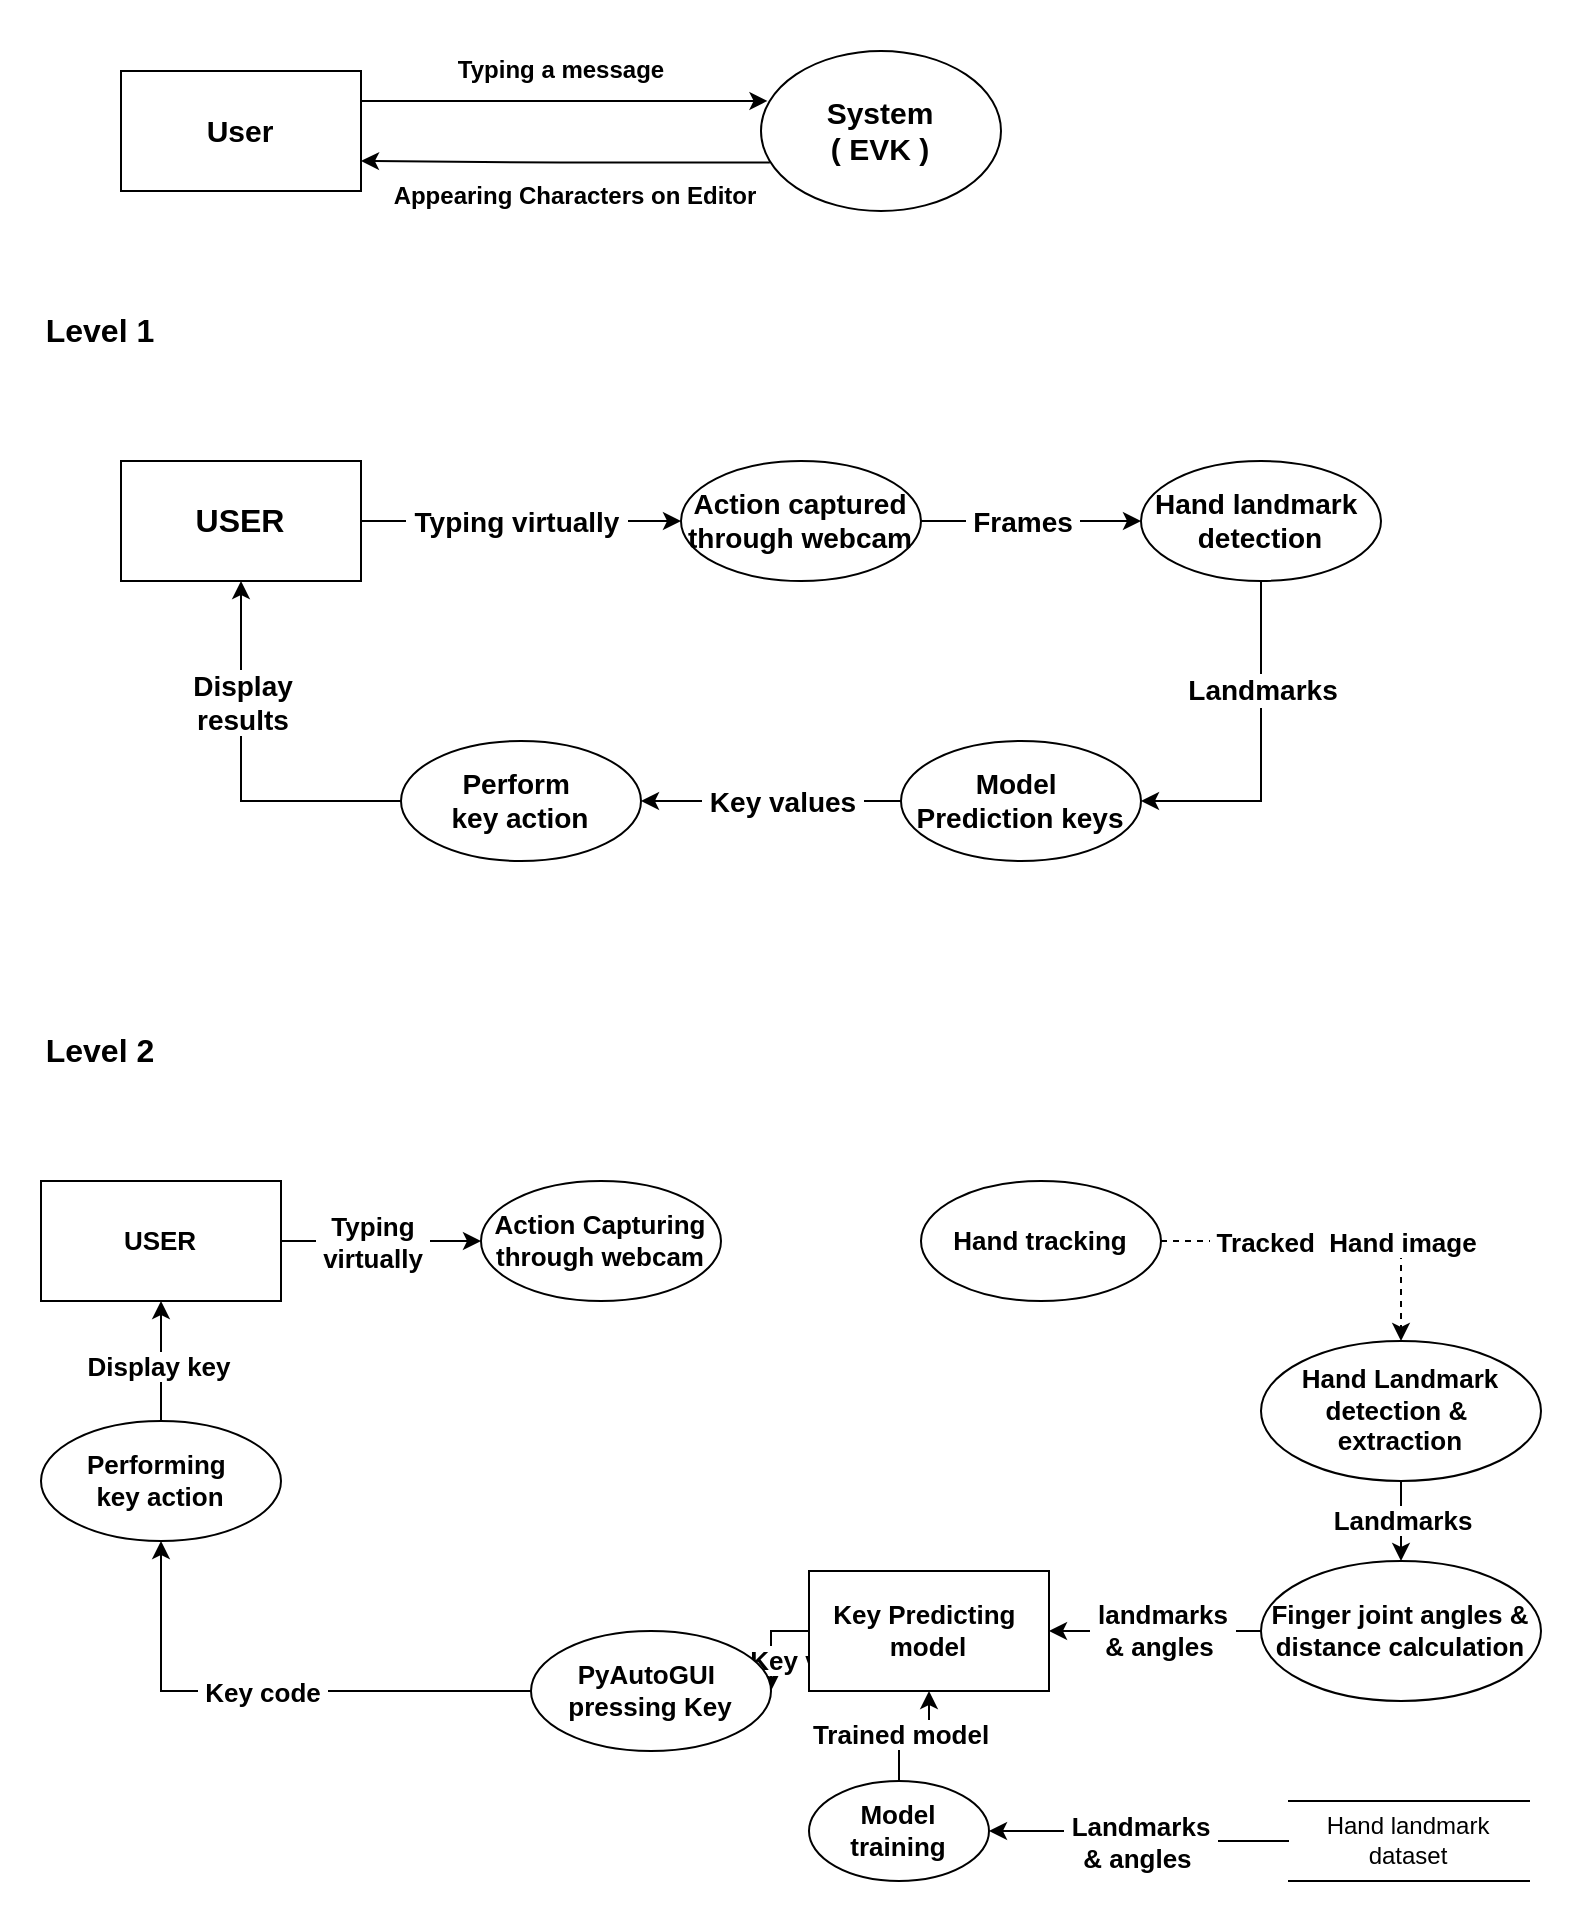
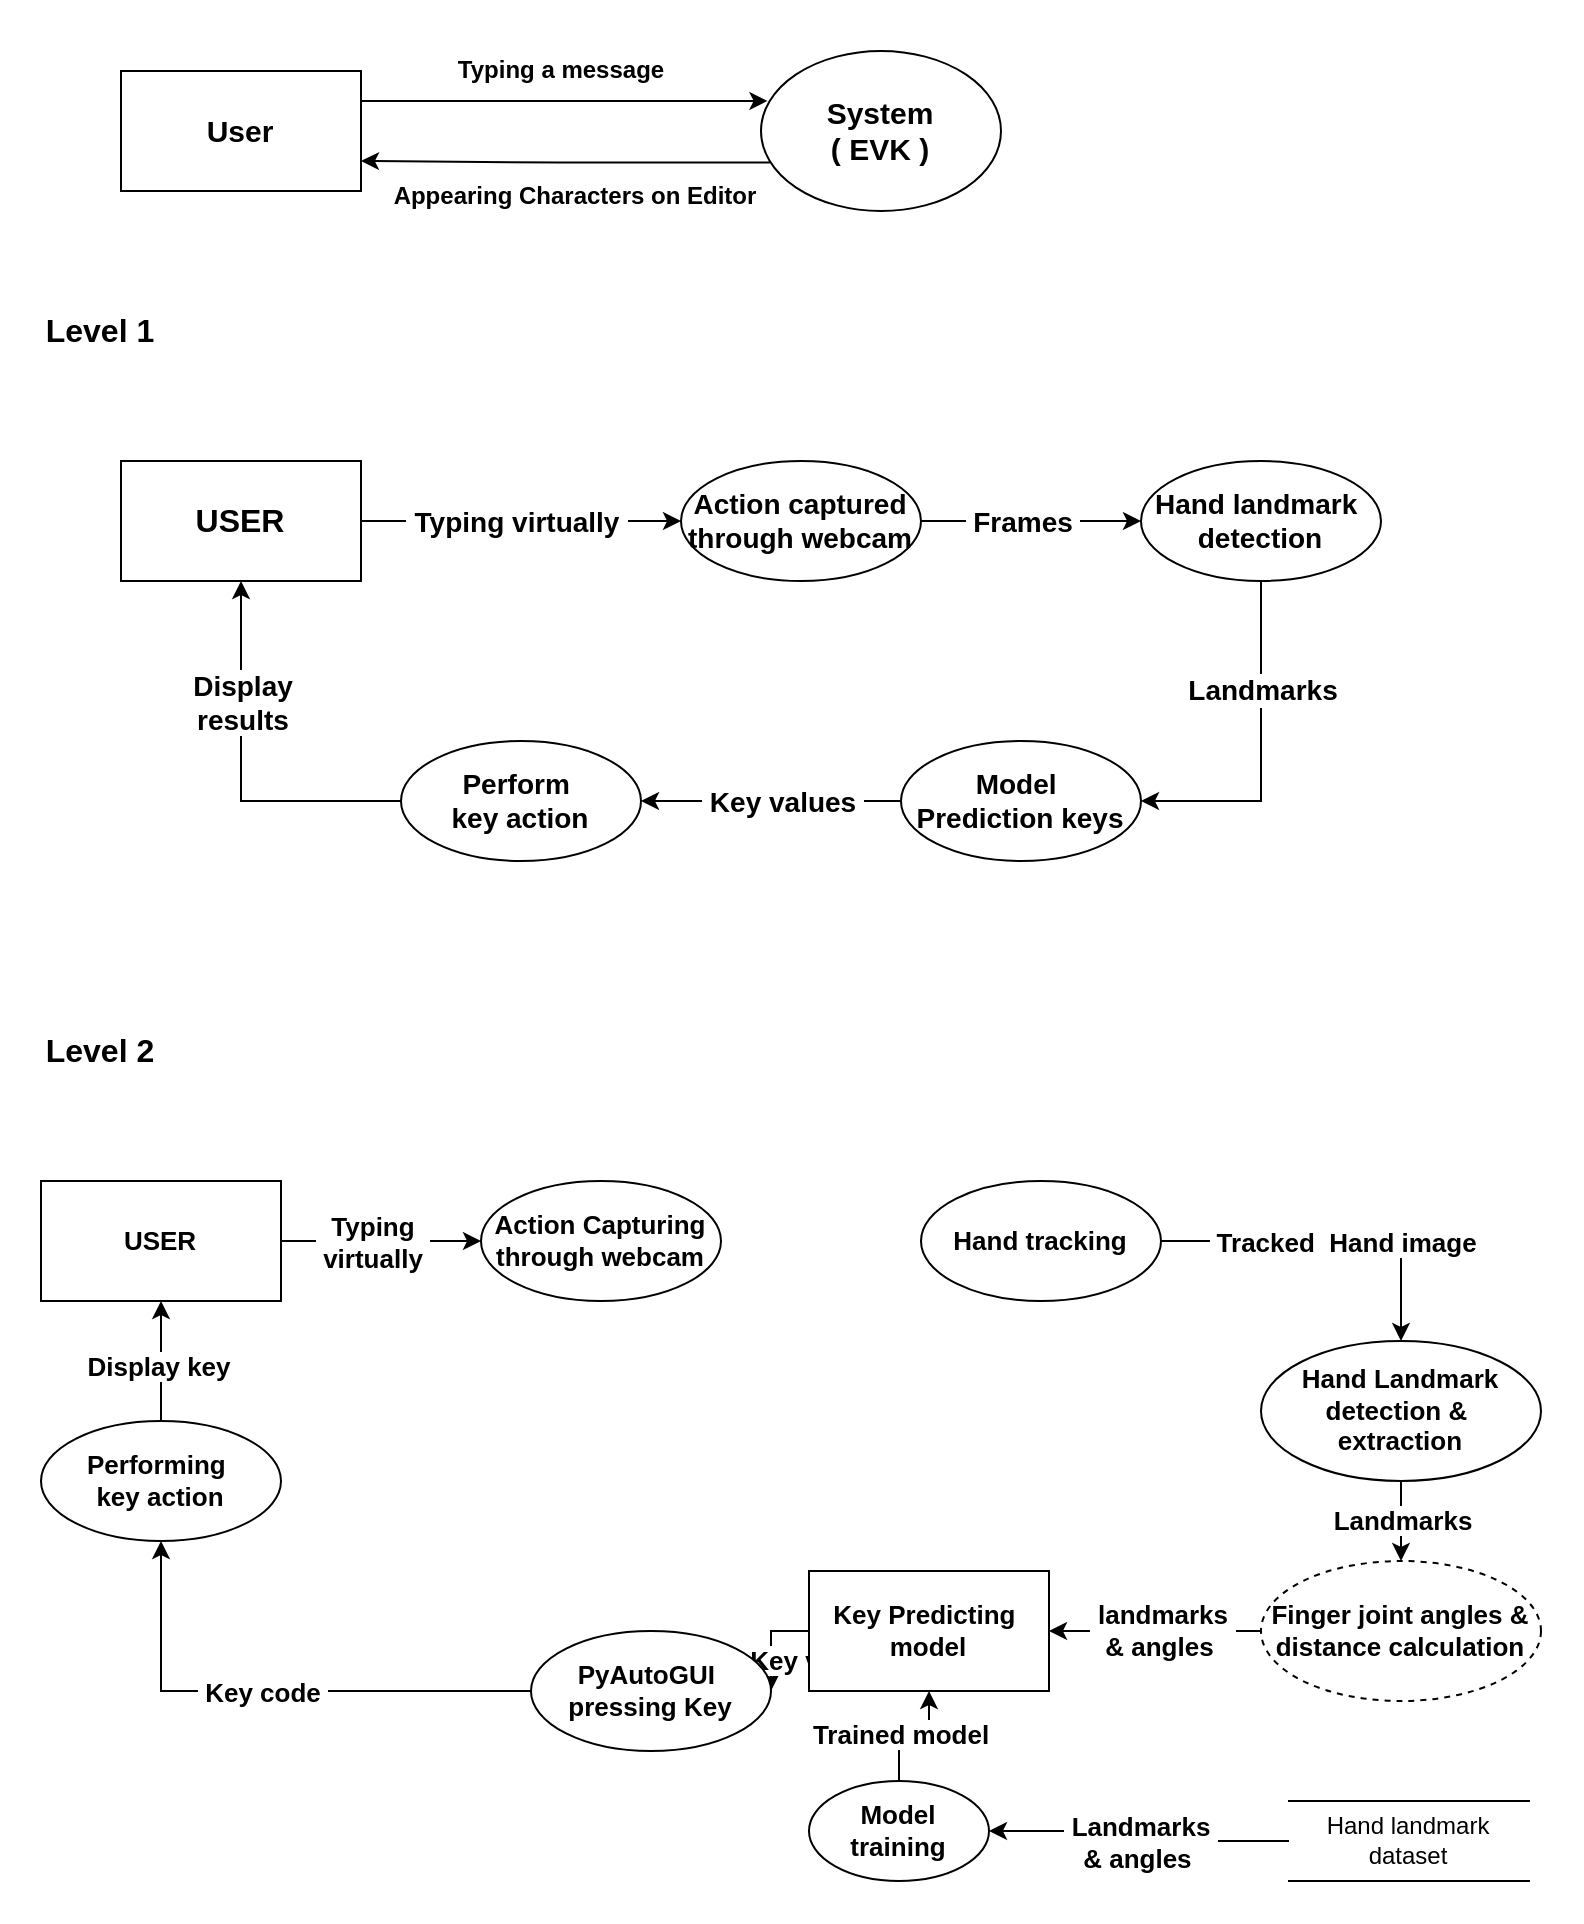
- <mxCell id="37" style="edgeStyle=orthogonalEdgeStyle;rounded=0;orthogonalLoop=1;jettySize=auto;html=1;exitX=1;exitY=0.5;exitDx=0;exitDy=0;fontSize=13;fontStyle=1;dashed=1;" parent="1" source="39" target="36" edge="1"><mxGeometry relative="1" as="geometry" /></mxCell>
+ <mxCell id="37" style="edgeStyle=orthogonalEdgeStyle;rounded=0;orthogonalLoop=1;jettySize=auto;html=1;exitX=1;exitY=0.5;exitDx=0;exitDy=0;fontSize=13;fontStyle=1" parent="1" source="39" target="36" edge="1"><mxGeometry relative="1" as="geometry" /></mxCell>
- <mxCell id="33" value="Finger joint angles &amp;amp; distance calculation" style="ellipse;whiteSpace=wrap;html=1;fontSize=13;fontStyle=1" parent="1" vertex="1"><mxGeometry x="630" y="780" width="140" height="70" as="geometry" /></mxCell>
+ <mxCell id="33" value="Finger joint angles &amp;amp; distance calculation" style="ellipse;whiteSpace=wrap;html=1;fontSize=13;fontStyle=1;dashed=1;" parent="1" vertex="1"><mxGeometry x="630" y="780" width="140" height="70" as="geometry" /></mxCell>
